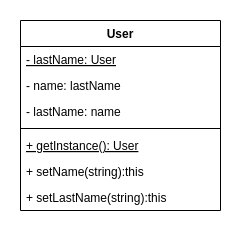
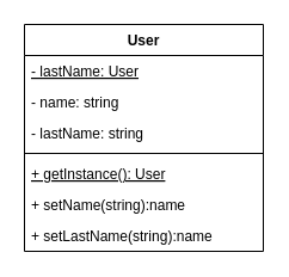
- <mxCell id="4" value="- name: lastName" style="text;strokeColor=none;fillColor=none;align=left;verticalAlign=top;spacingLeft=4;spacingRight=4;overflow=hidden;rotatable=0;points=[[0,0.5],[1,0.5]];portConstraint=eastwest;fontStyle=0" vertex="1" parent="2"><mxGeometry y="52" width="200" height="26" as="geometry" /></mxCell>
+ <mxCell id="4" value="- name: string" style="text;strokeColor=none;fillColor=none;align=left;verticalAlign=top;spacingLeft=4;spacingRight=4;overflow=hidden;rotatable=0;points=[[0,0.5],[1,0.5]];portConstraint=eastwest;fontStyle=0" vertex="1" parent="2"><mxGeometry y="52" width="200" height="26" as="geometry" /></mxCell>
- <mxCell id="5" value="- lastName: name" style="text;strokeColor=none;fillColor=none;align=left;verticalAlign=top;spacingLeft=4;spacingRight=4;overflow=hidden;rotatable=0;points=[[0,0.5],[1,0.5]];portConstraint=eastwest;fontStyle=0" vertex="1" parent="2"><mxGeometry y="78" width="200" height="26" as="geometry" /></mxCell>
+ <mxCell id="5" value="- lastName: string" style="text;strokeColor=none;fillColor=none;align=left;verticalAlign=top;spacingLeft=4;spacingRight=4;overflow=hidden;rotatable=0;points=[[0,0.5],[1,0.5]];portConstraint=eastwest;fontStyle=0" vertex="1" parent="2"><mxGeometry y="78" width="200" height="26" as="geometry" /></mxCell>
- <mxCell id="8" value="+ setName(string):this" style="text;strokeColor=none;fillColor=none;align=left;verticalAlign=top;spacingLeft=4;spacingRight=4;overflow=hidden;rotatable=0;points=[[0,0.5],[1,0.5]];portConstraint=eastwest;" vertex="1" parent="2"><mxGeometry y="138" width="200" height="26" as="geometry" /></mxCell>
+ <mxCell id="8" value="+ setName(string):name" style="text;strokeColor=none;fillColor=none;align=left;verticalAlign=top;spacingLeft=4;spacingRight=4;overflow=hidden;rotatable=0;points=[[0,0.5],[1,0.5]];portConstraint=eastwest;" vertex="1" parent="2"><mxGeometry y="138" width="200" height="26" as="geometry" /></mxCell>
- <mxCell id="9" value="+ setLastName(string):this" style="text;strokeColor=none;fillColor=none;align=left;verticalAlign=top;spacingLeft=4;spacingRight=4;overflow=hidden;rotatable=0;points=[[0,0.5],[1,0.5]];portConstraint=eastwest;" vertex="1" parent="2"><mxGeometry y="164" width="200" height="26" as="geometry" /></mxCell>
+ <mxCell id="9" value="+ setLastName(string):name" style="text;strokeColor=none;fillColor=none;align=left;verticalAlign=top;spacingLeft=4;spacingRight=4;overflow=hidden;rotatable=0;points=[[0,0.5],[1,0.5]];portConstraint=eastwest;" vertex="1" parent="2"><mxGeometry y="164" width="200" height="26" as="geometry" /></mxCell>
